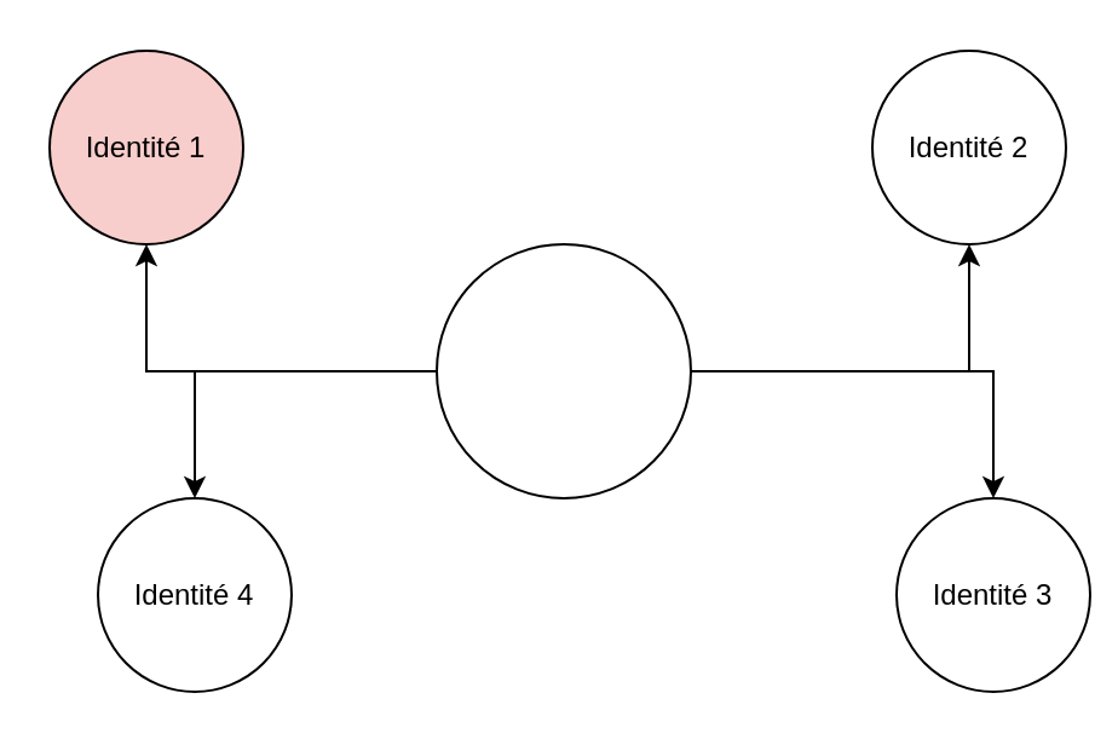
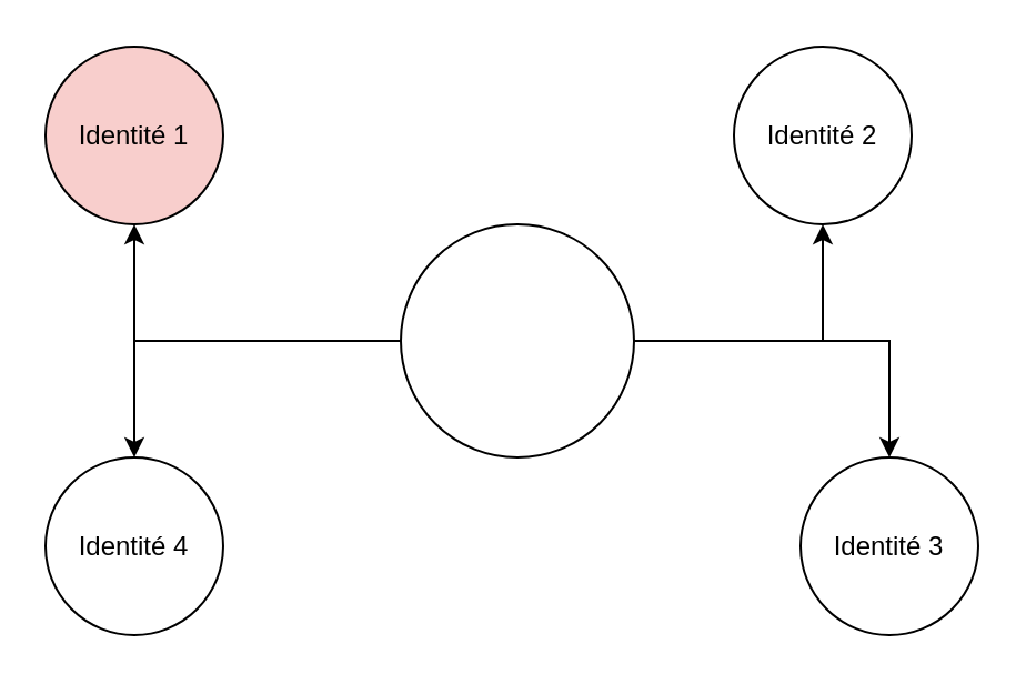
- <mxCell id="8" value="Identité 2" style="ellipse;whiteSpace=wrap;html=1;aspect=fixed;" vertex="1" parent="1"><mxGeometry x="360" y="20.5" width="80" height="80" as="geometry" /></mxCell>
+ <mxCell id="8" value="Identité 2" style="ellipse;whiteSpace=wrap;html=1;aspect=fixed;" vertex="1" parent="1"><mxGeometry x="330" y="20.5" width="80" height="80" as="geometry" /></mxCell>
- <mxCell id="7" value="Identité 4" style="ellipse;whiteSpace=wrap;html=1;aspect=fixed;" vertex="1" parent="1"><mxGeometry x="40" y="205.5" width="80" height="80" as="geometry" /></mxCell>
+ <mxCell id="7" value="Identité 4" style="ellipse;whiteSpace=wrap;html=1;aspect=fixed;" vertex="1" parent="1"><mxGeometry x="20" y="205.5" width="80" height="80" as="geometry" /></mxCell>
- <mxCell id="9" value="Identité 3" style="ellipse;whiteSpace=wrap;html=1;aspect=fixed;" vertex="1" parent="1"><mxGeometry x="370" y="205.5" width="80" height="80" as="geometry" /></mxCell>
+ <mxCell id="9" value="Identité 3" style="ellipse;whiteSpace=wrap;html=1;aspect=fixed;" vertex="1" parent="1"><mxGeometry x="360" y="205.5" width="80" height="80" as="geometry" /></mxCell>
